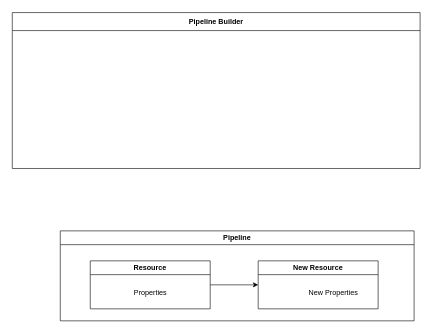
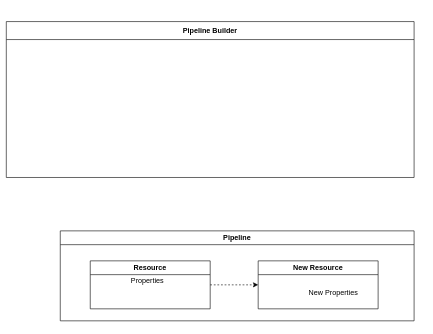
- <mxCell id="2" value="Pipeline Builder" style="swimlane;whiteSpace=wrap;html=1;startSize=30;" parent="1" vertex="1"><mxGeometry x="20" y="20" width="680" height="260" as="geometry" /></mxCell>
+ <mxCell id="2" value="Pipeline Builder" style="swimlane;whiteSpace=wrap;html=1;startSize=30;" parent="1" vertex="1"><mxGeometry x="10" y="35" width="680" height="260" as="geometry" /></mxCell>
- <mxCell id="4" style="edgeStyle=orthogonalEdgeStyle;rounded=0;orthogonalLoop=1;jettySize=auto;html=1;exitX=1;exitY=0.5;exitDx=0;exitDy=0;entryX=0;entryY=0.5;entryDx=0;entryDy=0;" edge="1" parent="3" source="5" target="7"><mxGeometry relative="1" as="geometry" /></mxCell>
+ <mxCell id="4" style="edgeStyle=orthogonalEdgeStyle;rounded=0;orthogonalLoop=1;jettySize=auto;html=1;exitX=1;exitY=0.5;exitDx=0;exitDy=0;entryX=0;entryY=0.5;entryDx=0;entryDy=0;dashed=1;" edge="1" parent="3" source="5" target="7"><mxGeometry relative="1" as="geometry" /></mxCell>
- <mxCell id="6" value="Properties" style="text;html=1;align=center;verticalAlign=middle;resizable=0;points=[];autosize=1;strokeColor=none;fillColor=none;" vertex="1" parent="5"><mxGeometry x="60" y="38" width="80" height="30" as="geometry" /></mxCell>
+ <mxCell id="6" value="Properties" style="text;html=1;align=center;verticalAlign=middle;resizable=0;points=[];autosize=1;strokeColor=none;fillColor=none;" vertex="1" parent="5"><mxGeometry x="55" y="18" width="80" height="30" as="geometry" /></mxCell>
